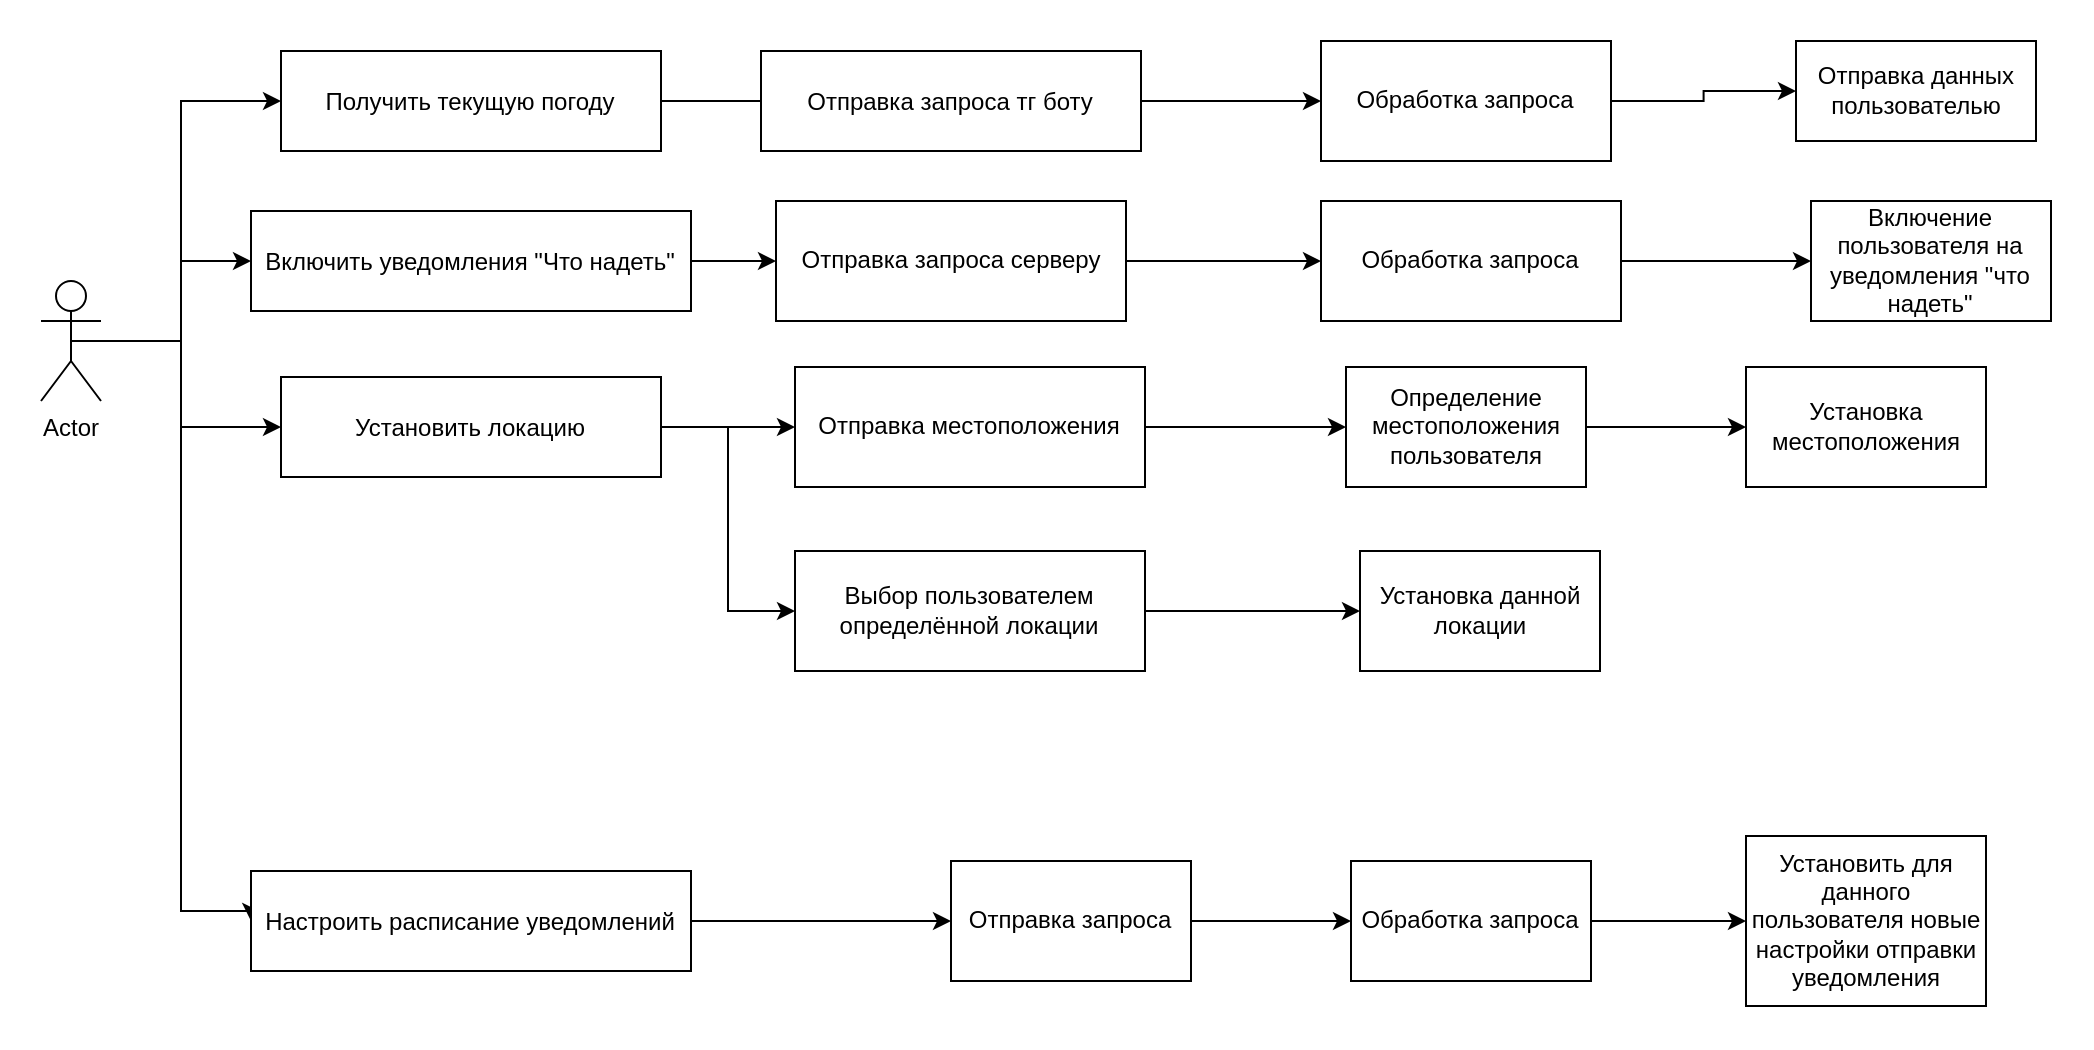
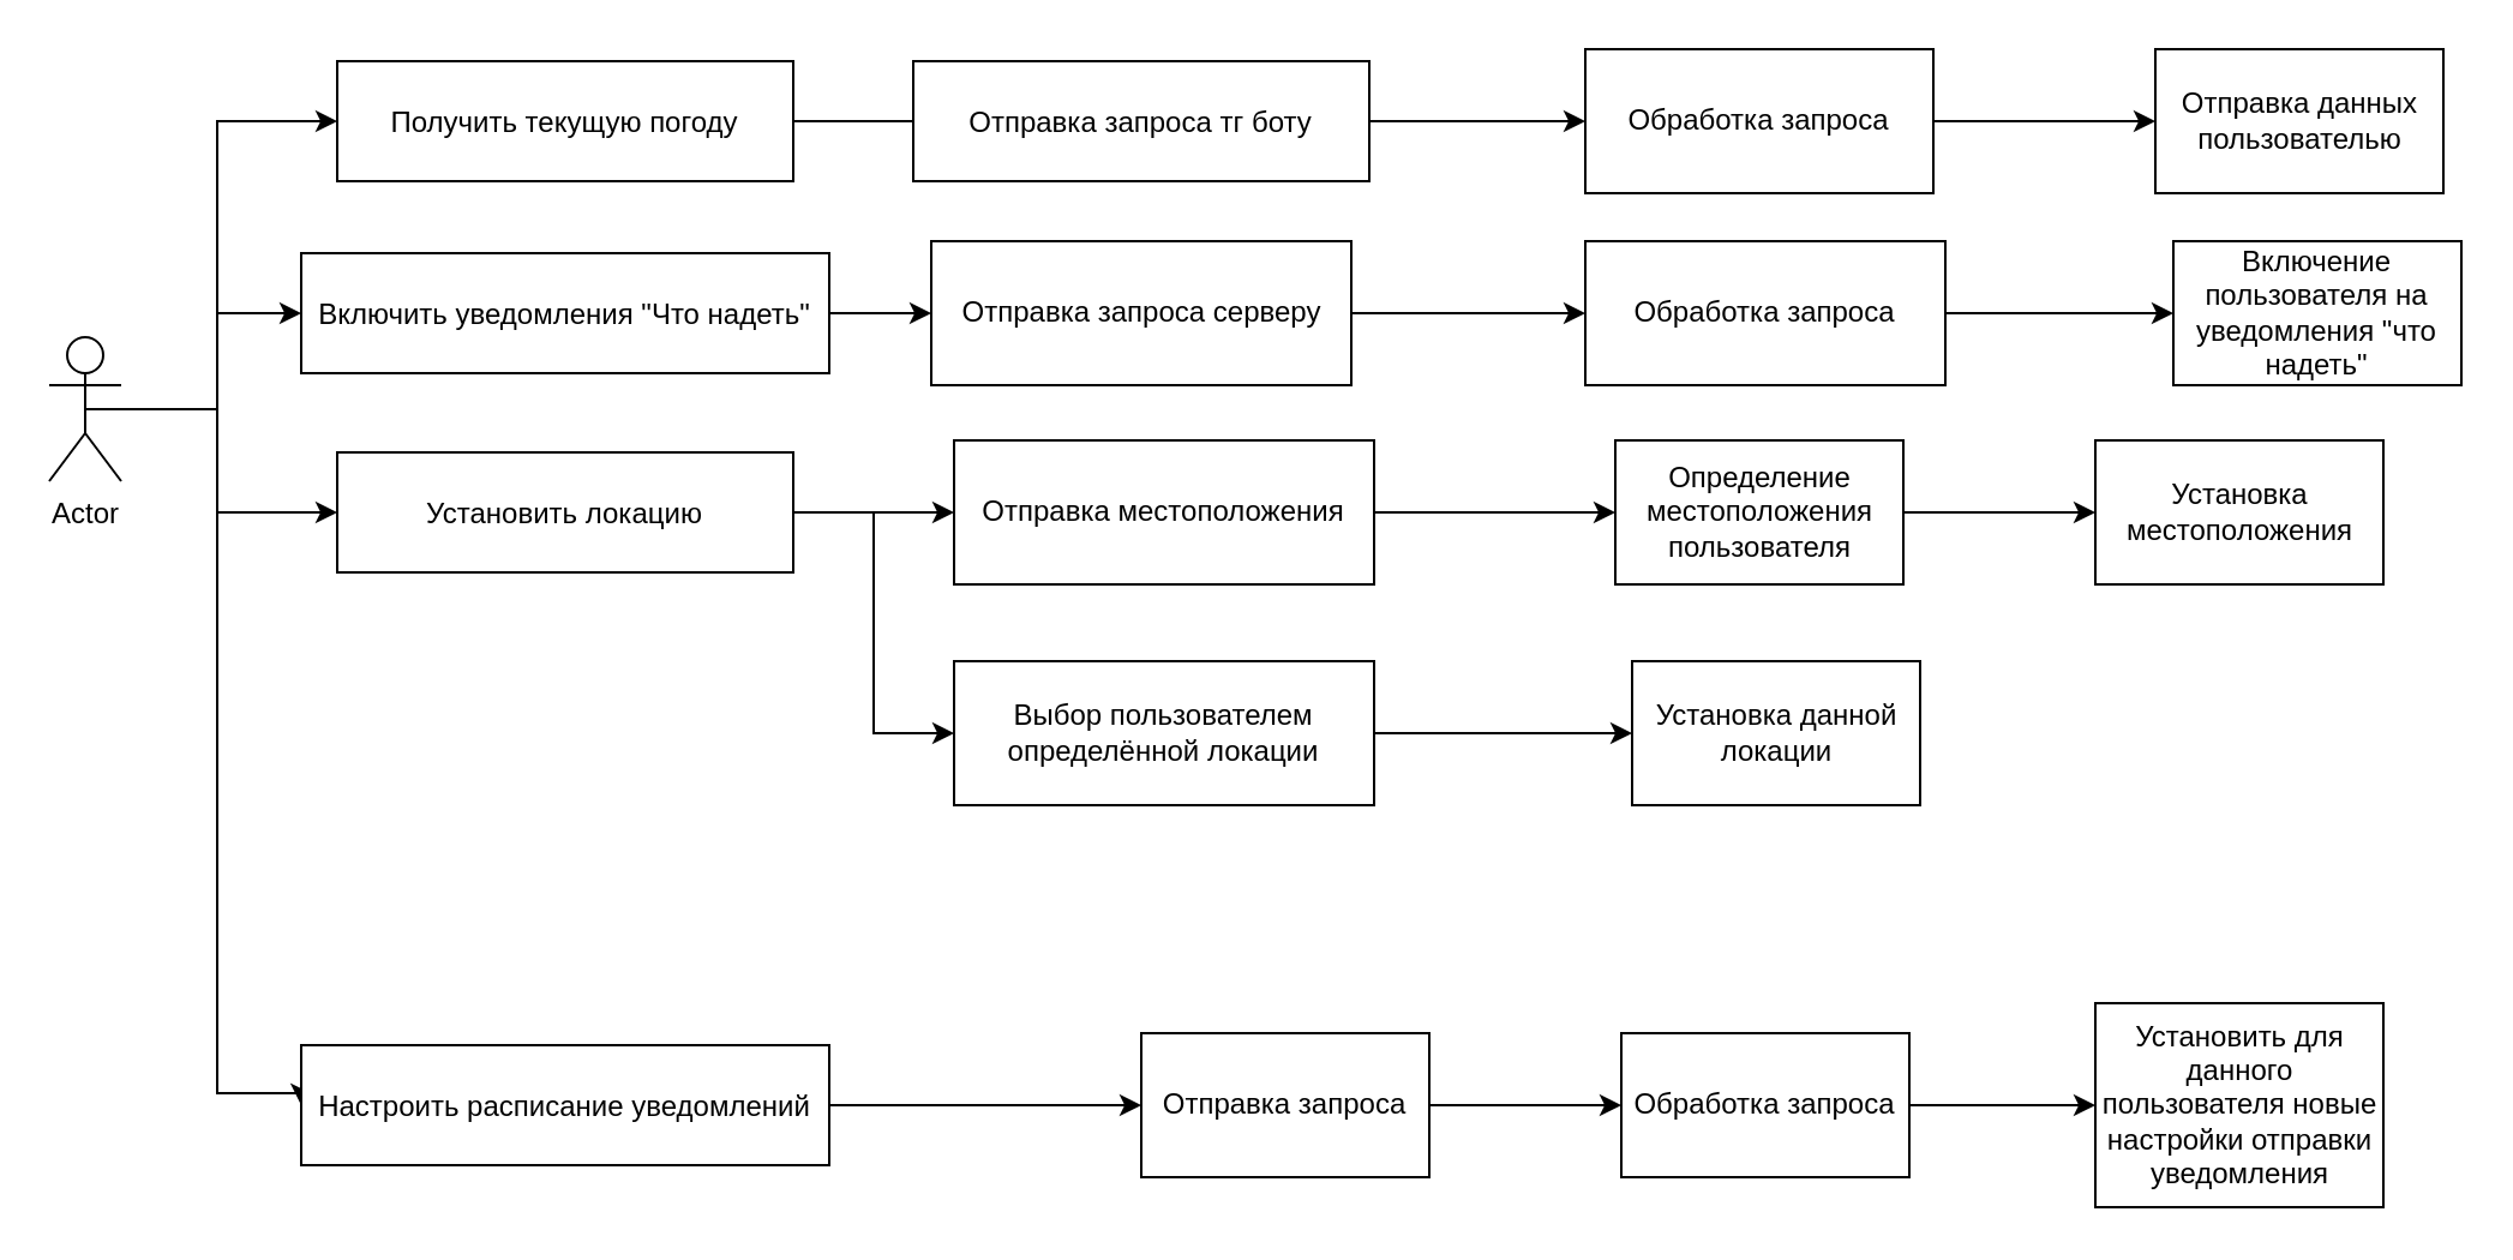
- <mxCell id="21" value="Отправка данных пользователью" style="whiteSpace=wrap;html=1;" vertex="1" parent="1"><mxGeometry x="897.5" y="20" width="120" height="50" as="geometry" /></mxCell>
+ <mxCell id="21" value="Отправка данных пользователью" style="whiteSpace=wrap;html=1;" vertex="1" parent="1"><mxGeometry x="897.5" y="20" width="120" height="60" as="geometry" /></mxCell>
